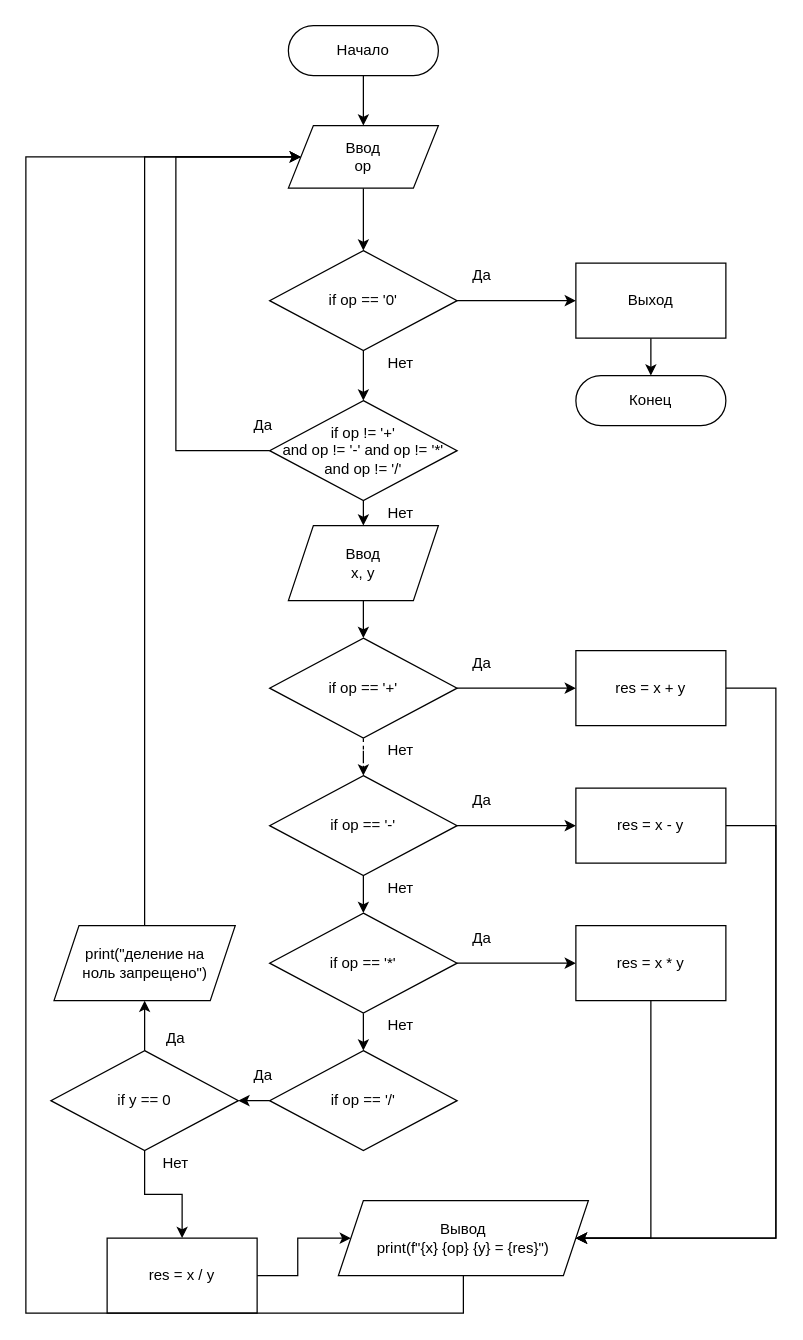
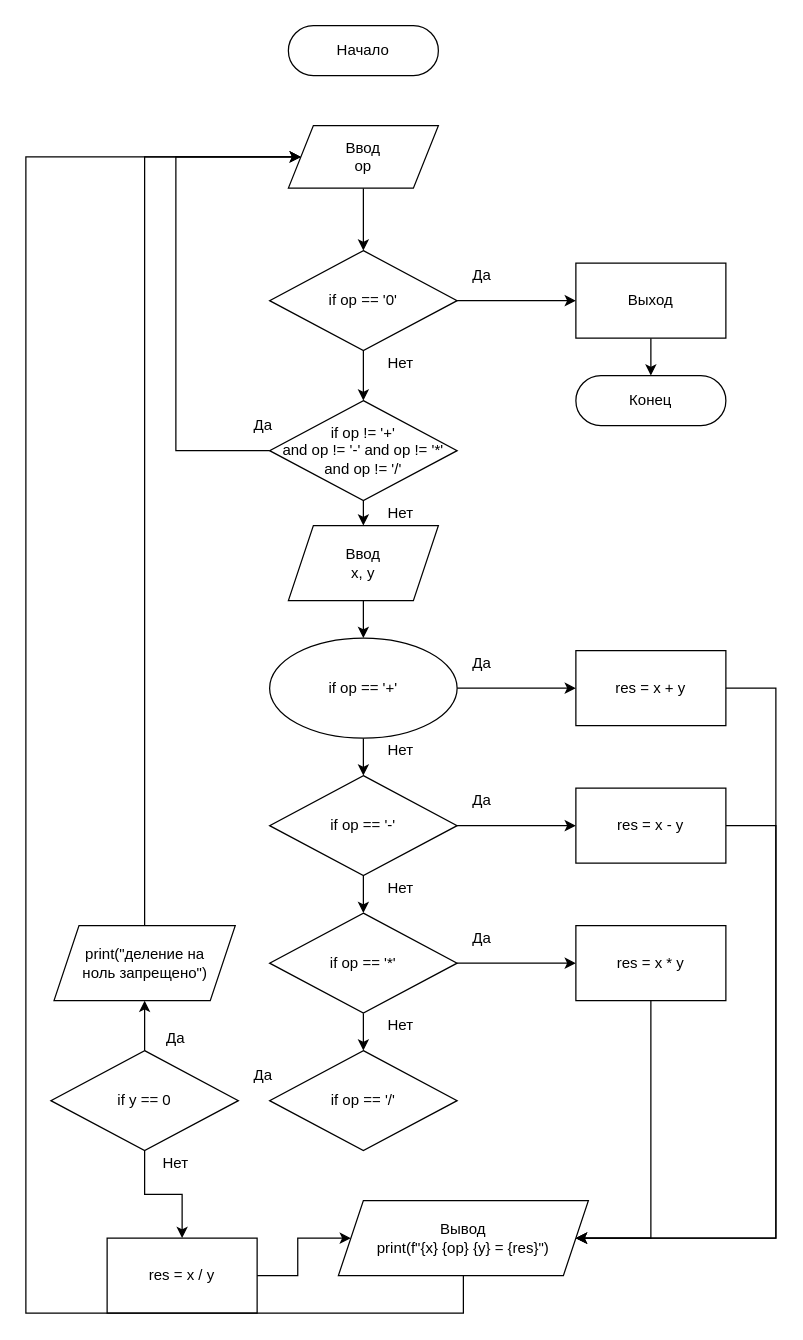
- <mxCell id="7" value="" style="edgeStyle=orthogonalEdgeStyle;rounded=0;orthogonalLoop=1;jettySize=auto;html=1;" edge="1" parent="1" source="8" target="10"><mxGeometry relative="1" as="geometry" /></mxCell>
- <mxCell id="22" value="if op == '+'" style="rhombus;whiteSpace=wrap;html=1;rounded=0;glass=0;" vertex="1" parent="1"><mxGeometry x="215" y="510" width="150" height="80" as="geometry" /></mxCell>
+ <mxCell id="22" value="if op == '+'" style="ellipse;whiteSpace=wrap;html=1;glass=0;" vertex="1" parent="1"><mxGeometry x="215" y="510" width="150" height="80" as="geometry" /></mxCell>
- <mxCell id="21" value="" style="edgeStyle=orthogonalEdgeStyle;rounded=0;orthogonalLoop=1;jettySize=auto;html=1;entryX=0.5;entryY=0;entryDx=0;entryDy=0;dashed=1;" edge="1" parent="1" source="22" target="29"><mxGeometry relative="1" as="geometry" /></mxCell>
+ <mxCell id="21" value="" style="edgeStyle=orthogonalEdgeStyle;rounded=0;orthogonalLoop=1;jettySize=auto;html=1;entryX=0.5;entryY=0;entryDx=0;entryDy=0;" edge="1" parent="1" source="22" target="29"><mxGeometry relative="1" as="geometry" /></mxCell>
- <mxCell id="41" value="" style="edgeStyle=orthogonalEdgeStyle;rounded=0;orthogonalLoop=1;jettySize=auto;html=1;" edge="1" parent="1" source="42" target="48"><mxGeometry relative="1" as="geometry" /></mxCell>
